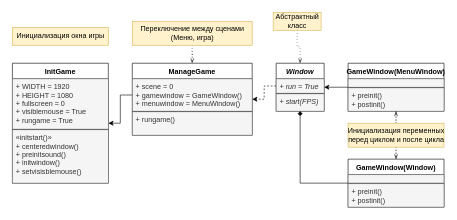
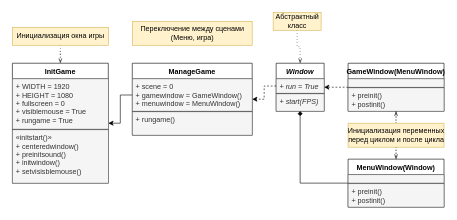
+ <mxCell id="26" style="edgeStyle=orthogonalEdgeStyle;rounded=0;orthogonalLoop=1;jettySize=auto;html=1;entryX=0.5;entryY=0;entryDx=0;entryDy=0;dashed=1;dashPattern=1 4;endArrow=openThin;endFill=0;" edge="1" parent="1" source="27" target="2"><mxGeometry relative="1" as="geometry" /></mxCell>
- <mxCell id="33" style="edgeStyle=orthogonalEdgeStyle;rounded=0;orthogonalLoop=1;jettySize=auto;html=1;entryX=0.5;entryY=0;entryDx=0;entryDy=0;dashed=1;dashPattern=1 4;endArrow=openThin;endFill=0;" edge="1" parent="1" source="34" target="6"><mxGeometry relative="1" as="geometry" /></mxCell>
- <mxCell id="19" style="edgeStyle=orthogonalEdgeStyle;rounded=0;orthogonalLoop=1;jettySize=auto;html=1;exitX=0;exitY=0.5;exitDx=0;exitDy=0;entryX=1;entryY=0.5;entryDx=0;entryDy=0;" edge="1" parent="1" source="20" target="10"><mxGeometry relative="1" as="geometry" /></mxCell>
+ <mxCell id="19" style="edgeStyle=orthogonalEdgeStyle;rounded=0;orthogonalLoop=1;jettySize=auto;html=1;exitX=0;exitY=0.5;exitDx=0;exitDy=0;entryX=1;entryY=0.5;entryDx=0;entryDy=0;dashed=1;" edge="1" parent="1" source="20" target="10"><mxGeometry relative="1" as="geometry" /></mxCell>
- <mxCell id="15" value="GameWindow(Window)" style="swimlane;fontStyle=1;align=center;verticalAlign=top;childLayout=stackLayout;horizontal=1;startSize=26;horizontalStack=0;resizeParent=1;resizeParentMax=0;resizeLast=0;collapsible=1;marginBottom=0;labelBackgroundColor=none;fillColor=#ffffff;" vertex="1" parent="1"><mxGeometry x="580" y="265" width="160" height="80" as="geometry"><mxRectangle x="640" y="200" width="160" height="26" as="alternateBounds" /></mxGeometry></mxCell>
+ <mxCell id="15" value="MenuWindow(Window)" style="swimlane;fontStyle=1;align=center;verticalAlign=top;childLayout=stackLayout;horizontal=1;startSize=26;horizontalStack=0;resizeParent=1;resizeParentMax=0;resizeLast=0;collapsible=1;marginBottom=0;labelBackgroundColor=none;fillColor=#ffffff;" vertex="1" parent="1"><mxGeometry x="580" y="265" width="160" height="80" as="geometry"><mxRectangle x="640" y="200" width="160" height="26" as="alternateBounds" /></mxGeometry></mxCell>
